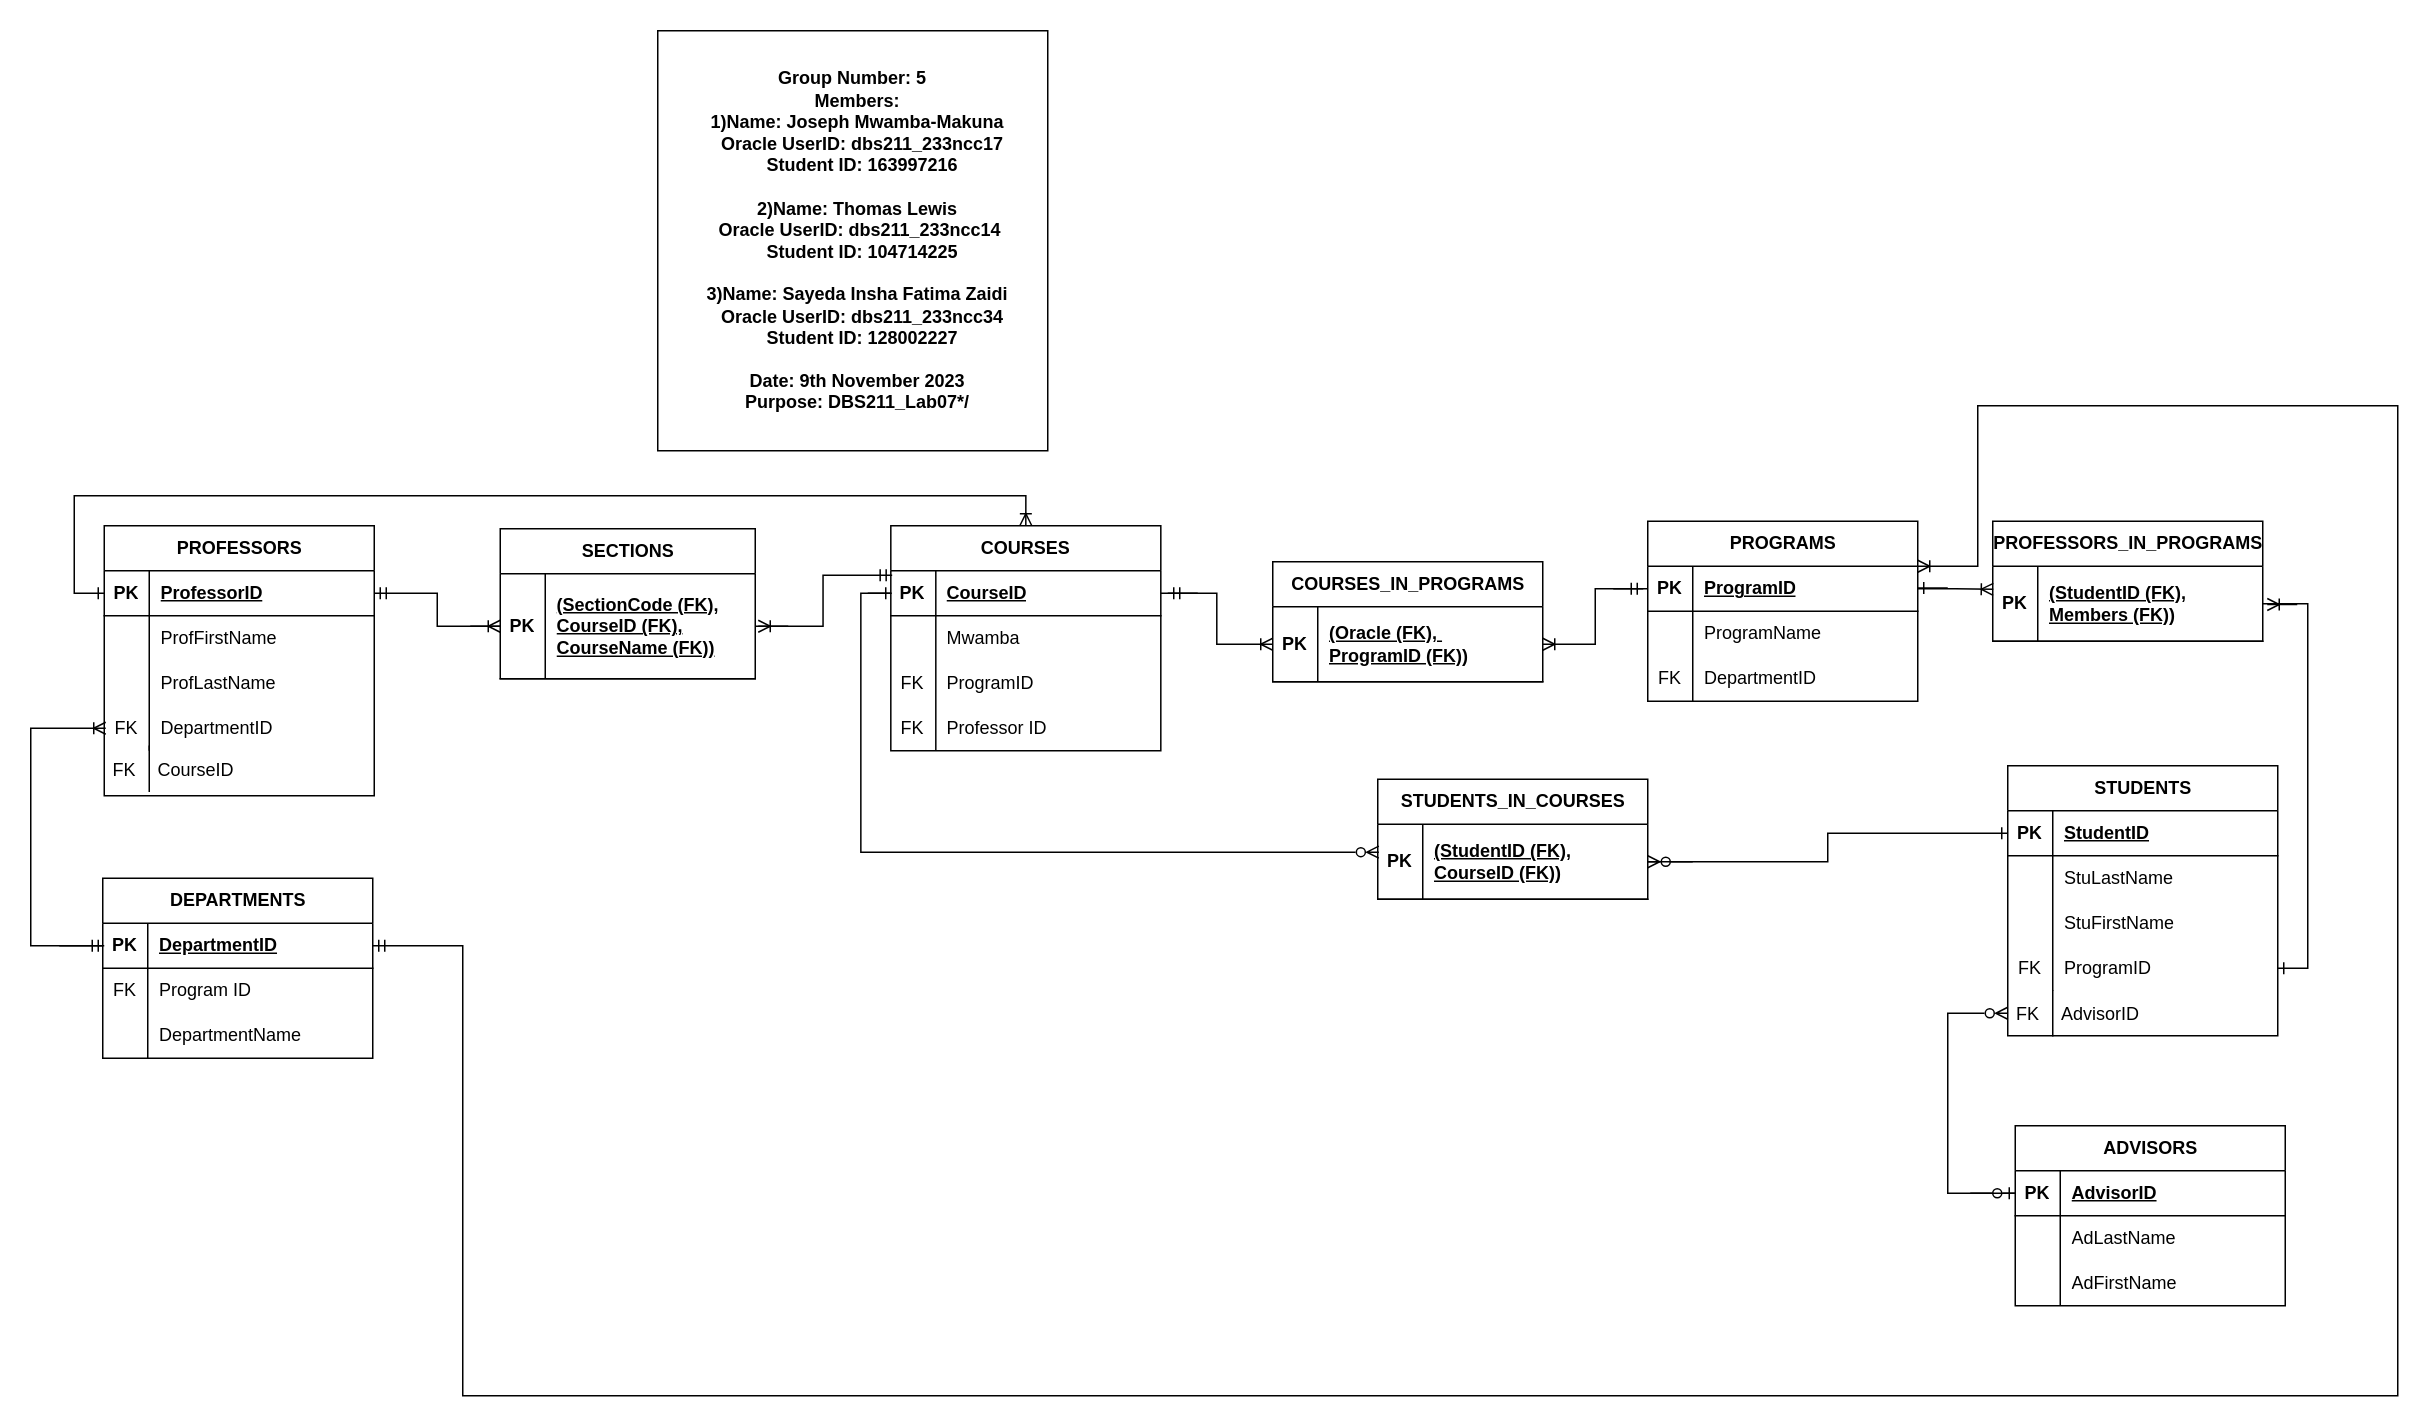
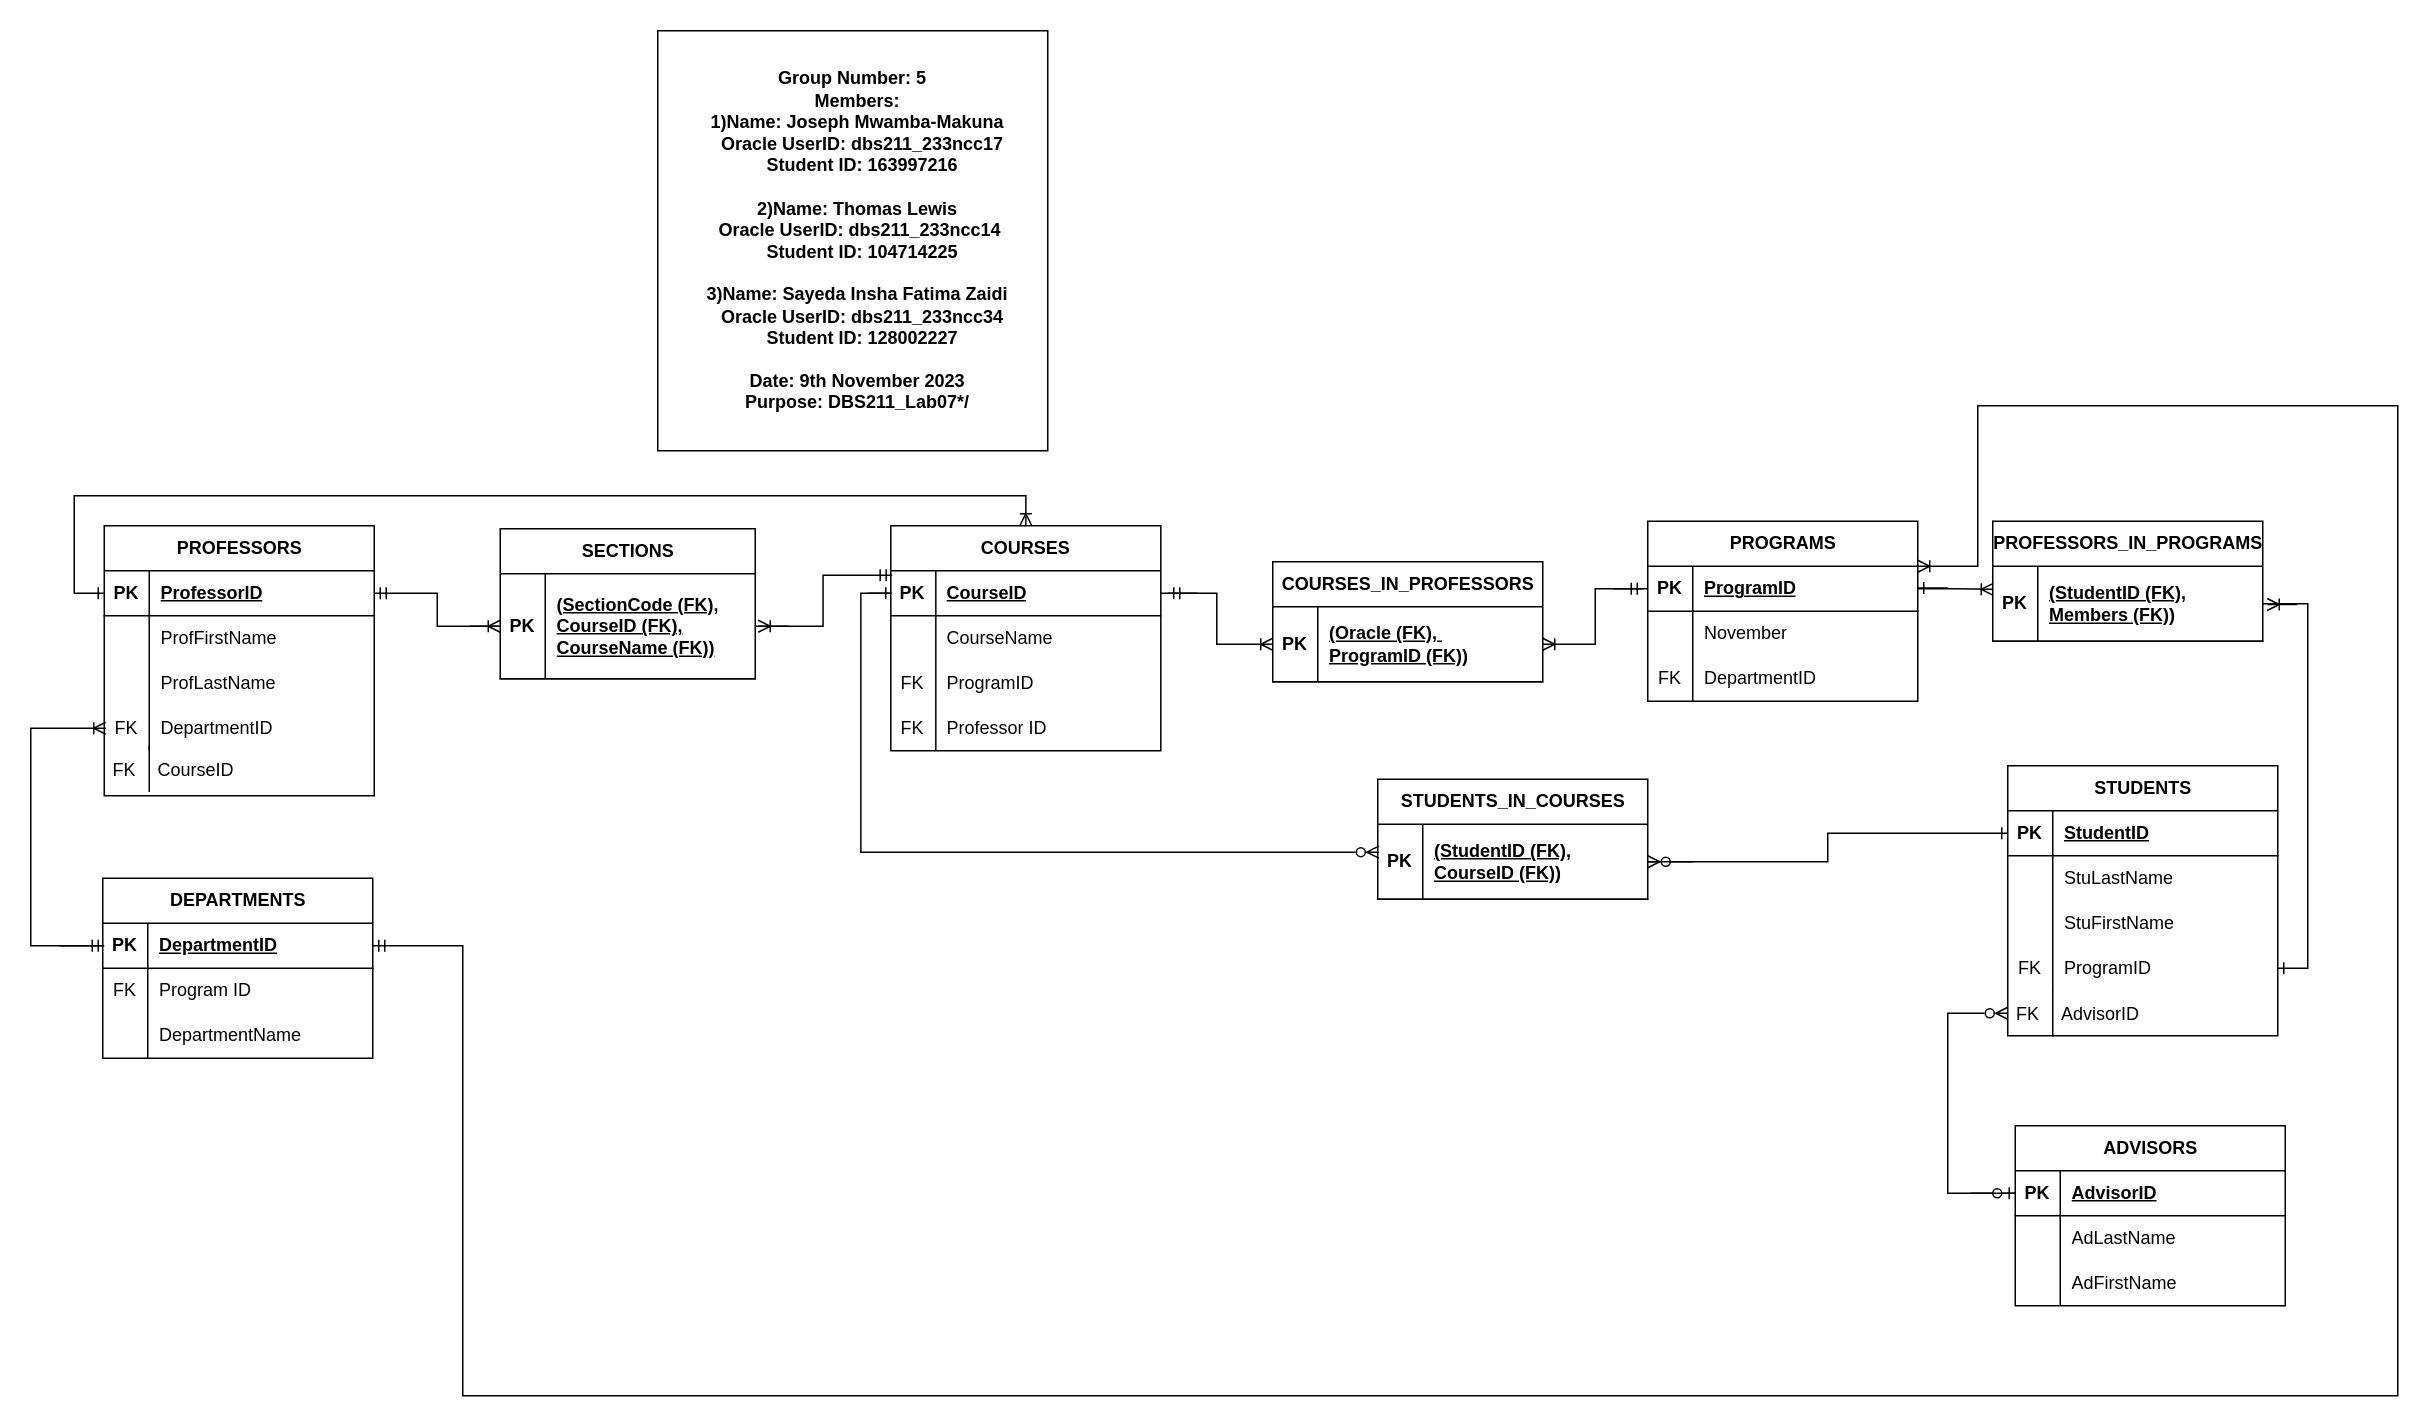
- <mxCell id="22" value="COURSES_IN_PROGRAMS" style="shape=table;startSize=30;container=1;collapsible=1;childLayout=tableLayout;fixedRows=1;rowLines=0;fontStyle=1;align=center;resizeLast=1;html=1;" parent="1" vertex="1"><mxGeometry x="848" y="374" width="180" height="80" as="geometry" /></mxCell>
+ <mxCell id="22" value="COURSES_IN_PROFESSORS" style="shape=table;startSize=30;container=1;collapsible=1;childLayout=tableLayout;fixedRows=1;rowLines=0;fontStyle=1;align=center;resizeLast=1;html=1;" parent="1" vertex="1"><mxGeometry x="848" y="374" width="180" height="80" as="geometry" /></mxCell>
- <mxCell id="32" value="ProgramName" style="shape=partialRectangle;connectable=0;fillColor=none;top=0;left=0;bottom=0;right=0;align=left;spacingLeft=6;overflow=hidden;whiteSpace=wrap;html=1;" parent="30" vertex="1"><mxGeometry x="30" width="150" height="30" as="geometry"><mxRectangle width="150" height="30" as="alternateBounds" /></mxGeometry></mxCell>
+ <mxCell id="32" value="November" style="shape=partialRectangle;connectable=0;fillColor=none;top=0;left=0;bottom=0;right=0;align=left;spacingLeft=6;overflow=hidden;whiteSpace=wrap;html=1;" parent="30" vertex="1"><mxGeometry x="30" width="150" height="30" as="geometry"><mxRectangle width="150" height="30" as="alternateBounds" /></mxGeometry></mxCell>
- <mxCell id="73" value="Mwamba" style="shape=partialRectangle;connectable=0;fillColor=none;top=0;left=0;bottom=0;right=0;align=left;spacingLeft=6;overflow=hidden;whiteSpace=wrap;html=1;" parent="71" vertex="1"><mxGeometry x="30" width="150" height="30" as="geometry"><mxRectangle width="150" height="30" as="alternateBounds" /></mxGeometry></mxCell>
+ <mxCell id="73" value="CourseName" style="shape=partialRectangle;connectable=0;fillColor=none;top=0;left=0;bottom=0;right=0;align=left;spacingLeft=6;overflow=hidden;whiteSpace=wrap;html=1;" parent="71" vertex="1"><mxGeometry x="30" width="150" height="30" as="geometry"><mxRectangle width="150" height="30" as="alternateBounds" /></mxGeometry></mxCell>
